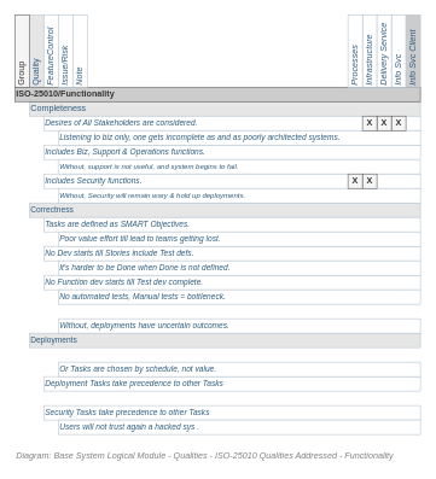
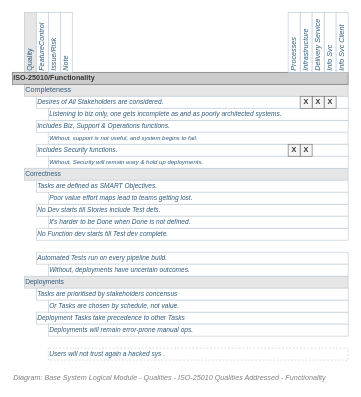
- <mxCell id="13" value="Group" style="strokeColor=#666666;html=1;fontColor=#333333;fontSize=12;align=left;horizontal=0;fillColor=#f5f5f5;" parent="1" vertex="1"><mxGeometry x="20" y="20" width="20" height="100" as="geometry" /></mxCell>
- <mxCell id="33" value="Info Svc Client" style="strokeColor=#bac8d3;html=1;fontColor=#2f5b7c;fontSize=12;align=left;horizontal=0;fontStyle=2;fillColor=#cccccc;" parent="1" vertex="1"><mxGeometry x="560" y="20" width="20" height="100" as="geometry" /></mxCell>
+ <mxCell id="33" value="Info Svc Client" style="strokeColor=#bac8d3;html=1;fontColor=#2f5b7c;fontSize=12;align=left;horizontal=0;fontStyle=2" parent="1" vertex="1"><mxGeometry x="560" y="20" width="20" height="100" as="geometry" /></mxCell>
- <mxCell id="21" value="Poor value effort till lead to teams getting lost." style="strokeColor=#bac8d3;html=1;fontColor=#2f5b7c;fontSize=11;align=left;fontStyle=2" parent="1" vertex="1"><mxGeometry x="80" y="320" width="500" height="20" as="geometry" /></mxCell>
+ <mxCell id="21" value="Poor value effort maps lead to teams getting lost." style="strokeColor=#bac8d3;html=1;fontColor=#2f5b7c;fontSize=11;align=left;fontStyle=2" parent="1" vertex="1"><mxGeometry x="80" y="320" width="500" height="20" as="geometry" /></mxCell>
- <mxCell id="23" value="No automated tests, Manual tests = bottleneck." style="strokeColor=#bac8d3;html=1;fontColor=#2f5b7c;fontSize=11;align=left;fontStyle=2" parent="1" vertex="1"><mxGeometry x="80" y="400" width="500" height="20" as="geometry" /></mxCell>
+ <mxCell id="10" value="Automated Tests run on every pipeline build." style="strokeColor=#bac8d3;html=1;fontColor=#2f5b7c;fontSize=11;align=left;fontStyle=2" parent="1" vertex="1"><mxGeometry x="60" y="420" width="520" height="20" as="geometry" /></mxCell>
+ <mxCell id="8" value="&lt;font style=&quot;font-size: 11px;&quot;&gt;Tasks are prioritised by stakeholders concensus&lt;/font&gt;" style="strokeColor=#bac8d3;html=1;fontColor=#2f5b7c;fontSize=11;align=left;fontStyle=2" parent="1" vertex="1"><mxGeometry x="60" y="480" width="520" height="20" as="geometry" /></mxCell>
+ <mxCell id="26" value="Deployments will remain error-prone manual ops." style="strokeColor=#bac8d3;html=1;fontColor=#2f5b7c;fontSize=11;align=left;fontStyle=2" parent="1" vertex="1"><mxGeometry x="80" y="540" width="500" height="20" as="geometry" /></mxCell>
- <mxCell id="18" value="&lt;font style=&quot;font-size: 11px;&quot;&gt;Security Tasks take precedence to other Tasks&lt;/font&gt;" style="strokeColor=#bac8d3;html=1;fontColor=#2f5b7c;fontSize=11;align=left;fontStyle=2" parent="1" vertex="1"><mxGeometry x="60" y="560" width="520" height="20" as="geometry" /></mxCell>
- <mxCell id="27" value="Users will not trust again a hacked sys ." style="strokeColor=#bac8d3;html=1;fontColor=#2f5b7c;fontSize=11;align=left;fontStyle=2" parent="1" vertex="1"><mxGeometry x="80" y="580" width="500" height="20" as="geometry" /></mxCell>
+ <mxCell id="27" value="Users will not trust again a hacked sys ." style="strokeColor=#bac8d3;html=1;fontColor=#2f5b7c;fontSize=11;align=left;fontStyle=2;dashed=1;" parent="1" vertex="1"><mxGeometry x="80" y="580" width="500" height="20" as="geometry" /></mxCell>
